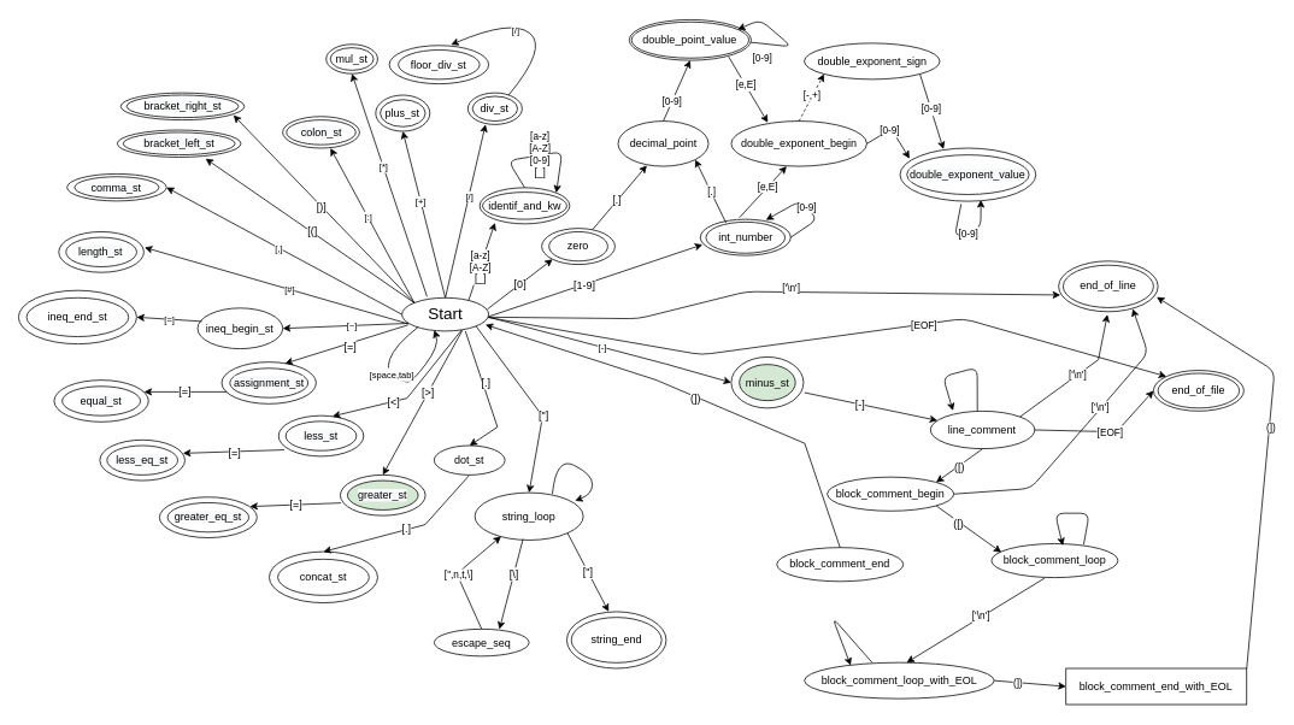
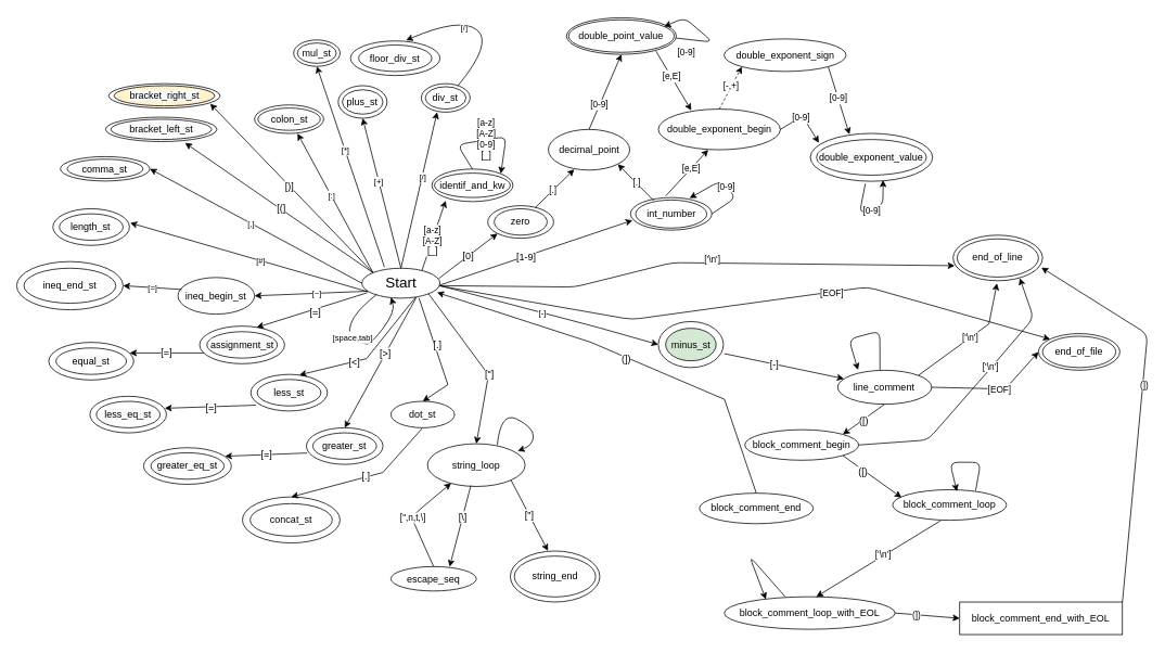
- <mxCell id="21" value="&lt;span style=&quot;color: rgb(0 , 0 , 0) ; font-family: &amp;#34;helvetica&amp;#34; ; font-size: 12px ; font-style: normal ; font-weight: normal ; letter-spacing: normal ; text-align: center ; text-indent: 0px ; text-transform: none ; word-spacing: 0px ; background-color: rgb(248 , 249 , 250) ; text-decoration: none ; display: inline ; float: none&quot;&gt;bracket_right_st&lt;/span&gt;" style="ellipse;whiteSpace=wrap;html=1;fontSize=10;" parent="1" vertex="1"><mxGeometry x="139.69" y="104.5" width="123.75" height="24.85" as="geometry" /></mxCell>
+ <mxCell id="21" value="&lt;span style=&quot;color: rgb(0 , 0 , 0) ; font-family: &amp;#34;helvetica&amp;#34; ; font-size: 12px ; font-style: normal ; font-weight: normal ; letter-spacing: normal ; text-align: center ; text-indent: 0px ; text-transform: none ; word-spacing: 0px ; background-color: rgb(248 , 249 , 250) ; text-decoration: none ; display: inline ; float: none&quot;&gt;bracket_right_st&lt;/span&gt;" style="ellipse;whiteSpace=wrap;html=1;fontSize=10;fillColor=#fff2cc;" parent="1" vertex="1"><mxGeometry x="139.69" y="104.5" width="123.75" height="24.85" as="geometry" /></mxCell>
- <mxCell id="76" value="decimal_point" style="ellipse;whiteSpace=wrap;html=1;" parent="1" vertex="1"><mxGeometry x="683.54" y="133.25" width="100" height="50" as="geometry" /></mxCell>
+ <mxCell id="76" value="decimal_point" style="ellipse;whiteSpace=wrap;html=1;" parent="1" vertex="1"><mxGeometry x="673.54" y="158.25" width="100" height="50" as="geometry" /></mxCell>
- <mxCell id="68" value="&lt;span style=&quot;color: rgb(0 , 0 , 0) ; font-family: &amp;#34;helvetica&amp;#34; ; font-size: 12px ; font-style: normal ; font-weight: normal ; letter-spacing: normal ; text-align: center ; text-indent: 0px ; text-transform: none ; word-spacing: 0px ; background-color: rgb(248 , 249 , 250) ; text-decoration: none ; display: inline ; float: none&quot;&gt;greater_st&lt;/span&gt;" style="ellipse;whiteSpace=wrap;html=1;fontSize=10;fillColor=#d5e8d4;" parent="1" vertex="1"><mxGeometry x="384.05" y="531.25" width="78.28" height="32.5" as="geometry" /></mxCell>
+ <mxCell id="68" value="&lt;span style=&quot;color: rgb(0 , 0 , 0) ; font-family: &amp;#34;helvetica&amp;#34; ; font-size: 12px ; font-style: normal ; font-weight: normal ; letter-spacing: normal ; text-align: center ; text-indent: 0px ; text-transform: none ; word-spacing: 0px ; background-color: rgb(248 , 249 , 250) ; text-decoration: none ; display: inline ; float: none&quot;&gt;greater_st&lt;/span&gt;" style="ellipse;whiteSpace=wrap;html=1;fontSize=10;" parent="1" vertex="1"><mxGeometry x="384.05" y="531.25" width="78.28" height="32.5" as="geometry" /></mxCell>
